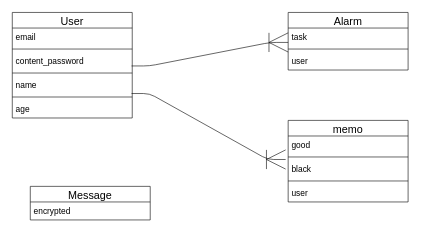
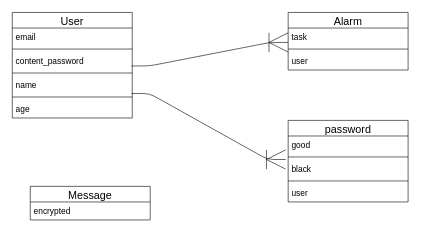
- <mxCell id="17" value="memo" style="swimlane;fontStyle=0;childLayout=stackLayout;horizontal=1;startSize=26;horizontalStack=0;resizeParent=1;resizeParentMax=0;resizeLast=0;collapsible=1;marginBottom=0;align=center;fontSize=18;strokeWidth=1;perimeterSpacing=0;" vertex="1" parent="1"><mxGeometry x="480" y="200" width="200" height="136" as="geometry" /></mxCell>
+ <mxCell id="17" value="password" style="swimlane;fontStyle=0;childLayout=stackLayout;horizontal=1;startSize=26;horizontalStack=0;resizeParent=1;resizeParentMax=0;resizeLast=0;collapsible=1;marginBottom=0;align=center;fontSize=18;strokeWidth=1;perimeterSpacing=0;" vertex="1" parent="1"><mxGeometry x="480" y="200" width="200" height="136" as="geometry" /></mxCell>
